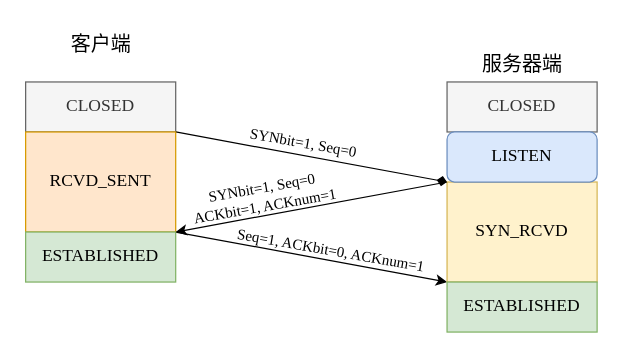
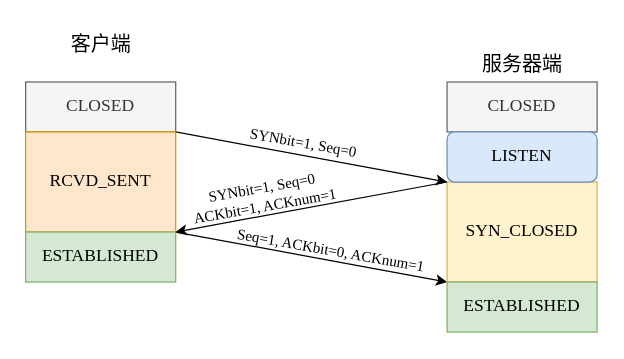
- <mxCell id="3" style="rounded=0;orthogonalLoop=1;jettySize=auto;html=1;exitX=1;exitY=0;exitDx=0;exitDy=0;entryX=0;entryY=1;entryDx=0;entryDy=0;endArrow=diamond;" parent="1" source="5" target="13" edge="1"><mxGeometry relative="1" as="geometry" /></mxCell>
+ <mxCell id="3" style="rounded=0;orthogonalLoop=1;jettySize=auto;html=1;exitX=1;exitY=0;exitDx=0;exitDy=0;entryX=0;entryY=1;entryDx=0;entryDy=0;" parent="1" source="5" target="13" edge="1"><mxGeometry relative="1" as="geometry" /></mxCell>
- <mxCell id="8" value="SYN_RCVD" style="rounded=0;whiteSpace=wrap;html=1;fontFamily=CMU Typewriter Text;fontSize=14;fillColor=#fff2cc;strokeColor=#d6b656;" parent="1" vertex="1"><mxGeometry x="357" y="145" width="120" height="80" as="geometry" /></mxCell>
+ <mxCell id="8" value="SYN_CLOSED" style="rounded=0;whiteSpace=wrap;html=1;fontFamily=CMU Typewriter Text;fontSize=14;fillColor=#fff2cc;strokeColor=#d6b656;" parent="1" vertex="1"><mxGeometry x="357" y="145" width="120" height="80" as="geometry" /></mxCell>
